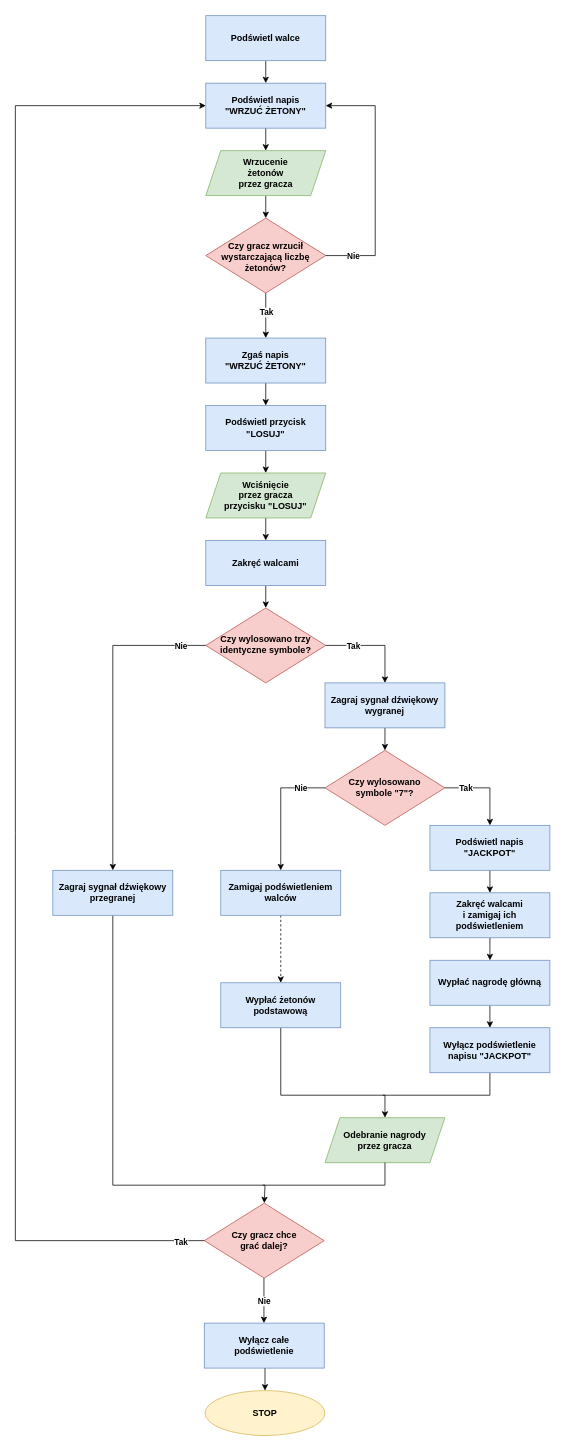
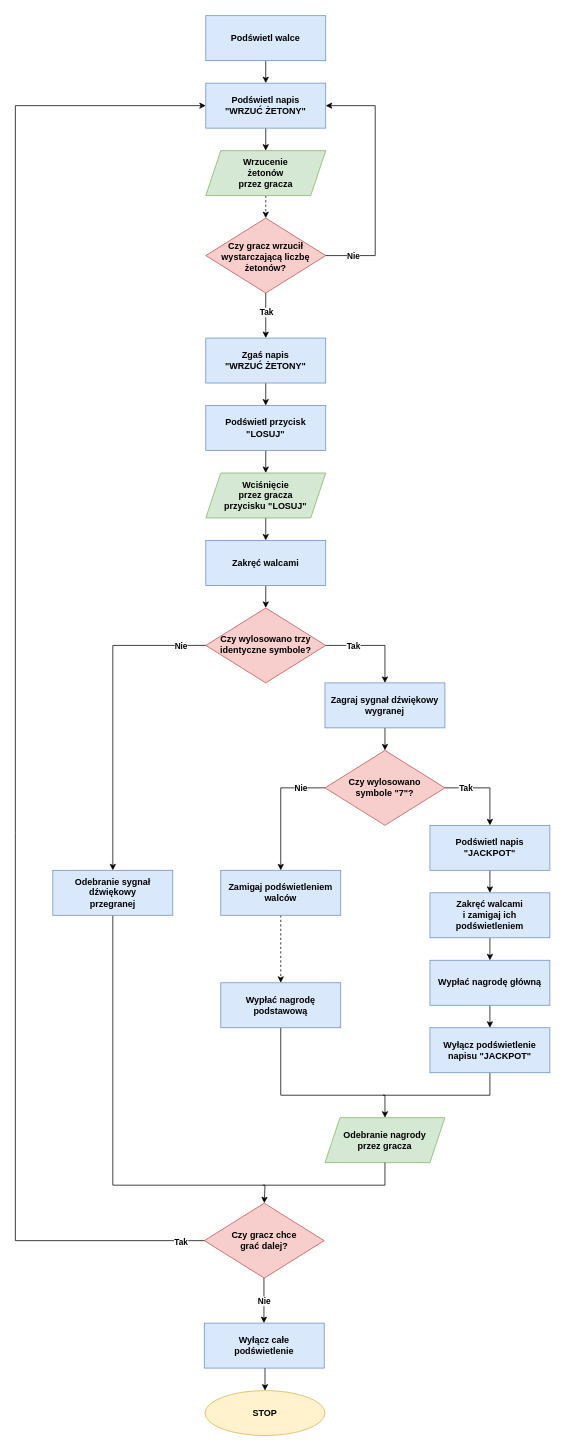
- <mxCell id="6" style="edgeStyle=orthogonalEdgeStyle;rounded=0;orthogonalLoop=1;jettySize=auto;html=1;exitX=0.5;exitY=1;exitDx=0;exitDy=0;entryX=0.5;entryY=0;entryDx=0;entryDy=0;fontStyle=1" edge="1" parent="1" source="7" target="8"><mxGeometry relative="1" as="geometry" /></mxCell>
+ <mxCell id="6" style="edgeStyle=orthogonalEdgeStyle;rounded=0;orthogonalLoop=1;jettySize=auto;html=1;exitX=0.5;exitY=1;exitDx=0;exitDy=0;entryX=0.5;entryY=0;entryDx=0;entryDy=0;fontStyle=1;dashed=1;" edge="1" parent="1" source="7" target="8"><mxGeometry relative="1" as="geometry" /></mxCell>
- <mxCell id="21" value="Zagraj sygnał dźwiękowy&lt;br&gt;przegranej" style="rounded=0;whiteSpace=wrap;html=1;fontStyle=1;fillColor=#dae8fc;strokeColor=#6c8ebf;" vertex="1" parent="1"><mxGeometry x="70" y="1160" width="160" height="60" as="geometry" /></mxCell>
+ <mxCell id="21" value="Odebranie sygnał dźwiękowy&lt;br&gt;przegranej" style="rounded=0;whiteSpace=wrap;html=1;fontStyle=1;fillColor=#dae8fc;strokeColor=#6c8ebf;" vertex="1" parent="1"><mxGeometry x="70" y="1160" width="160" height="60" as="geometry" /></mxCell>
- <mxCell id="26" value="Wypłać żetonów podstawową" style="rounded=0;whiteSpace=wrap;html=1;fontStyle=1;fillColor=#dae8fc;strokeColor=#6c8ebf;" vertex="1" parent="1"><mxGeometry x="294" y="1310" width="160" height="60" as="geometry" /></mxCell>
+ <mxCell id="26" value="Wypłać nagrodę podstawową" style="rounded=0;whiteSpace=wrap;html=1;fontStyle=1;fillColor=#dae8fc;strokeColor=#6c8ebf;" vertex="1" parent="1"><mxGeometry x="294" y="1310" width="160" height="60" as="geometry" /></mxCell>
